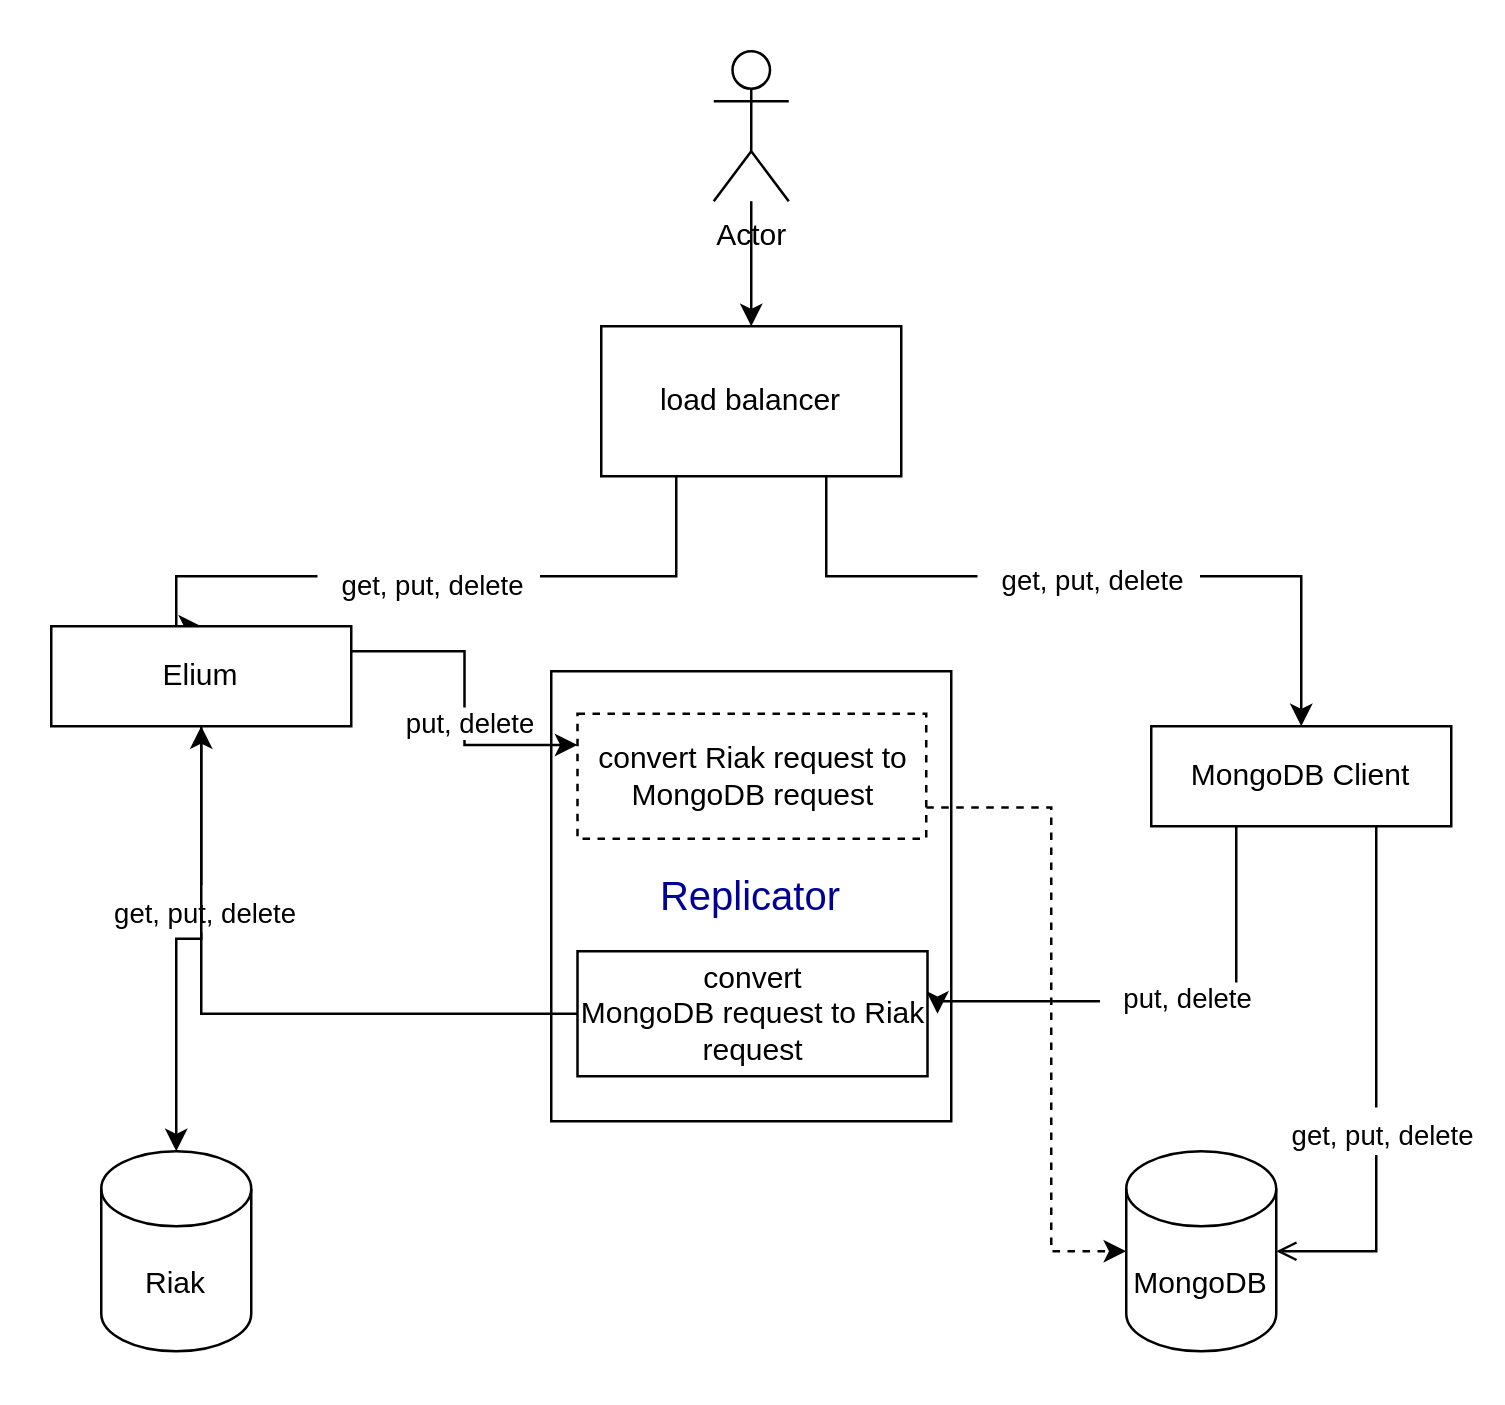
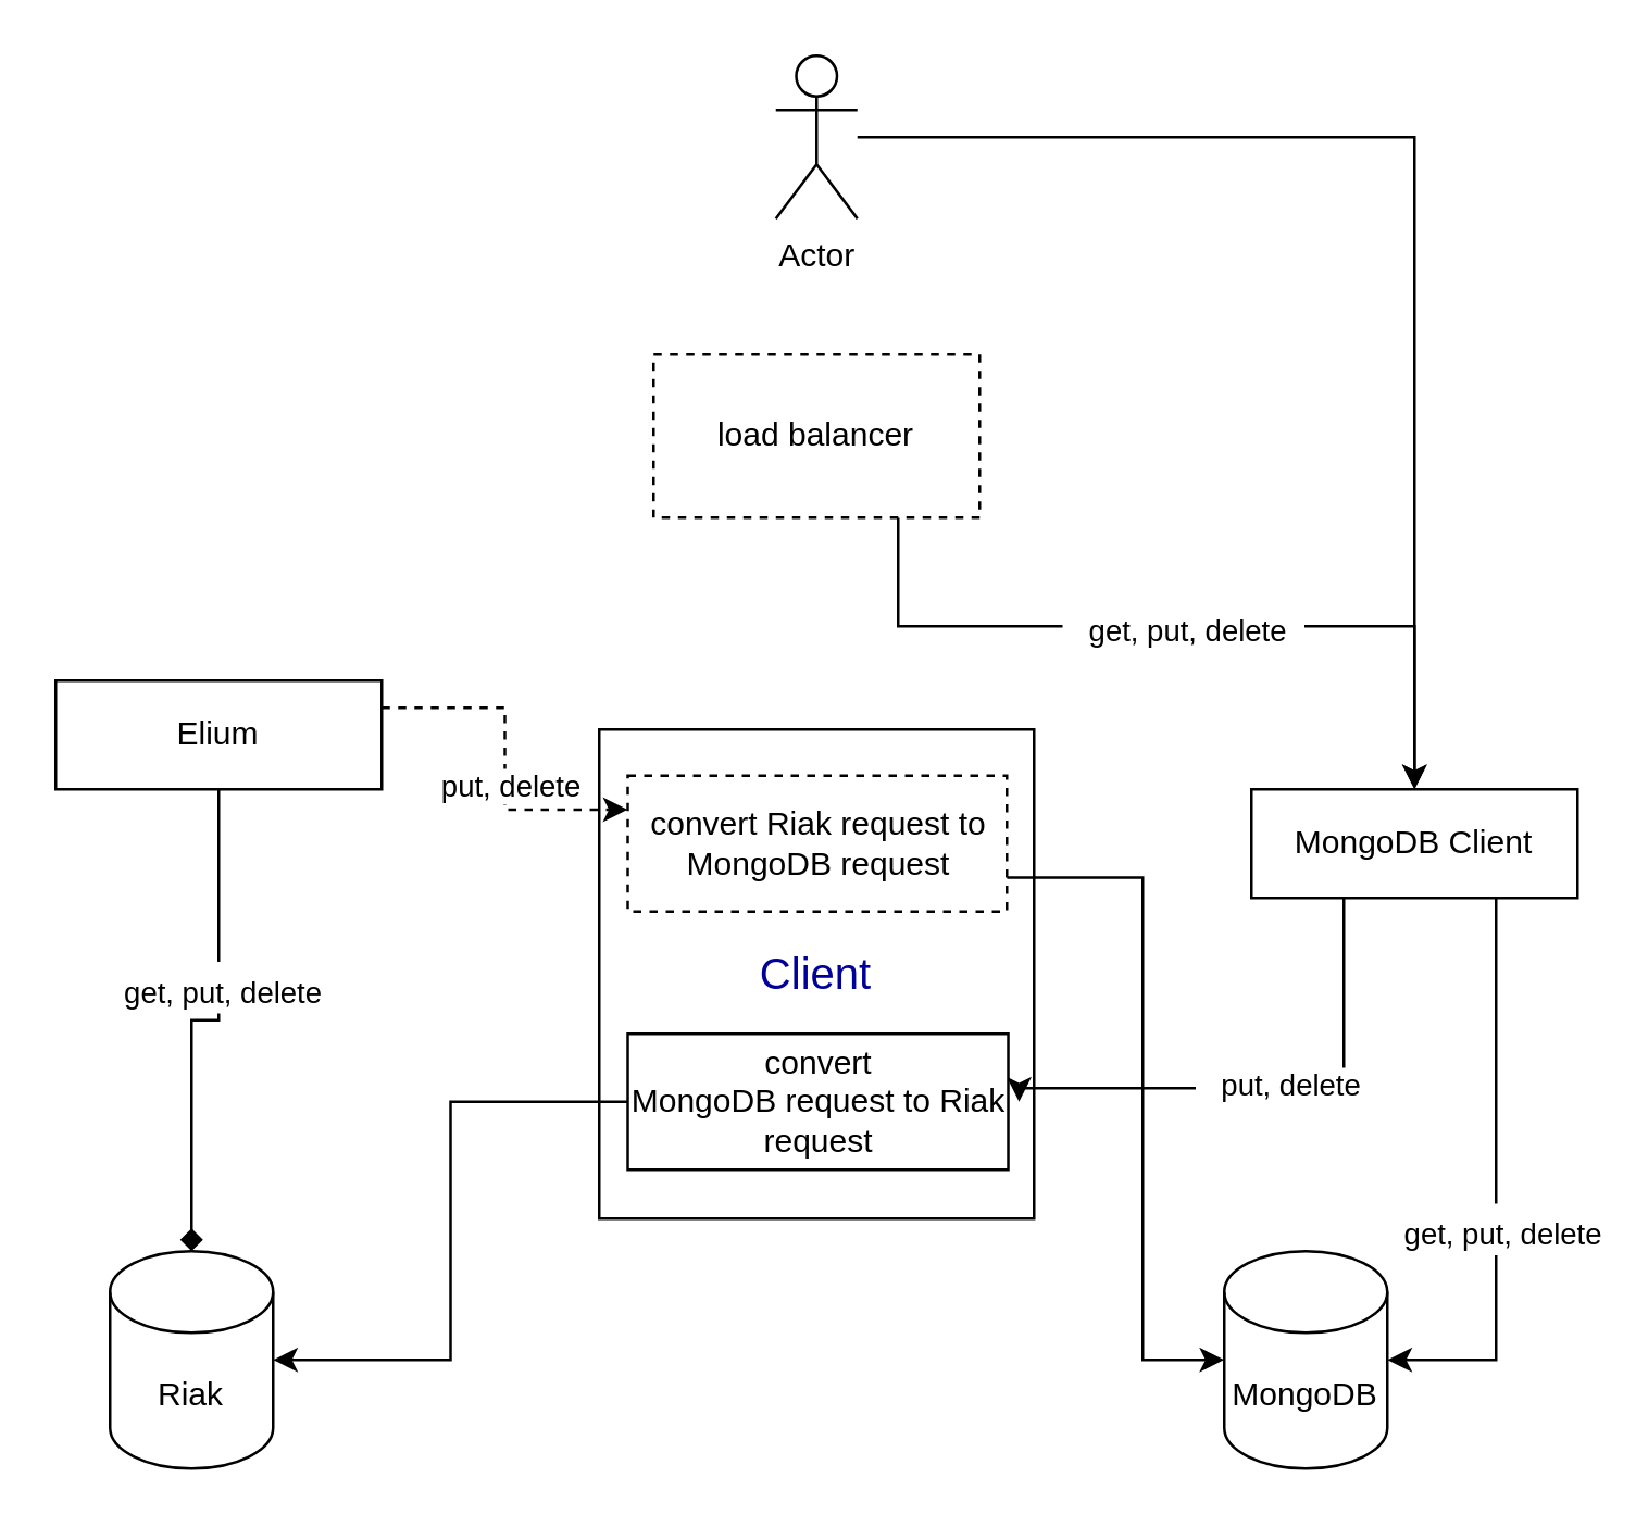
- <mxCell id="21" value="" style="edgeStyle=orthogonalEdgeStyle;rounded=0;orthogonalLoop=1;jettySize=auto;html=1;" parent="1" source="22" target="6" edge="1"><mxGeometry relative="1" as="geometry" /></mxCell>
+ <mxCell id="21" value="" style="edgeStyle=orthogonalEdgeStyle;rounded=0;orthogonalLoop=1;jettySize=auto;html=1;" parent="1" source="22" target="16" edge="1"><mxGeometry relative="1" as="geometry" /></mxCell>
- <mxCell id="6" value="load balancer" style="rounded=0;whiteSpace=wrap;html=1;" parent="1" vertex="1"><mxGeometry x="240" y="130" width="120" height="60" as="geometry" /></mxCell>
+ <mxCell id="6" value="load balancer" style="rounded=0;whiteSpace=wrap;html=1;dashed=1;" parent="1" vertex="1"><mxGeometry x="240" y="130" width="120" height="60" as="geometry" /></mxCell>
- <mxCell id="4" style="edgeStyle=orthogonalEdgeStyle;rounded=0;orthogonalLoop=1;jettySize=auto;html=1;exitX=0.25;exitY=1;exitDx=0;exitDy=0;entryX=0.5;entryY=0;entryDx=0;entryDy=0;fontSize=16;fontColor=#000099;" parent="1" source="6" target="11" edge="1"><mxGeometry relative="1" as="geometry"><Array as="points"><mxPoint x="270" y="230" /><mxPoint x="70" y="230" /></Array></mxGeometry></mxCell>
- <mxCell id="5" value="&lt;span style=&quot;color: rgb(0, 0, 0); font-size: 11px;&quot;&gt;&amp;nbsp; &amp;nbsp;get, put, delete&amp;nbsp;&amp;nbsp;&lt;/span&gt;" style="edgeLabel;html=1;align=center;verticalAlign=middle;resizable=0;points=[];fontSize=16;fontColor=#000099;" parent="4" vertex="1" connectable="0"><mxGeometry x="0.04" y="1" relative="1" as="geometry"><mxPoint as="offset" /></mxGeometry></mxCell>
- <mxCell id="9" style="edgeStyle=orthogonalEdgeStyle;rounded=0;orthogonalLoop=1;jettySize=auto;html=1;exitX=1;exitY=0.25;exitDx=0;exitDy=0;entryX=0;entryY=0.25;entryDx=0;entryDy=0;" parent="1" source="11" target="20" edge="1"><mxGeometry relative="1" as="geometry" /></mxCell>
+ <mxCell id="9" style="edgeStyle=orthogonalEdgeStyle;rounded=0;orthogonalLoop=1;jettySize=auto;html=1;exitX=1;exitY=0.25;exitDx=0;exitDy=0;entryX=0;entryY=0.25;entryDx=0;entryDy=0;dashed=1;" parent="1" source="11" target="20" edge="1"><mxGeometry relative="1" as="geometry" /></mxCell>
- <mxCell id="19" style="edgeStyle=orthogonalEdgeStyle;rounded=0;orthogonalLoop=1;jettySize=auto;html=1;exitX=1;exitY=0.75;exitDx=0;exitDy=0;entryX=0;entryY=0.5;entryDx=0;entryDy=0;entryPerimeter=0;dashed=1;" parent="1" source="20" target="18" edge="1"><mxGeometry relative="1" as="geometry"><Array as="points"><mxPoint x="420" y="323" /><mxPoint x="420" y="500" /></Array></mxGeometry></mxCell>
+ <mxCell id="19" style="edgeStyle=orthogonalEdgeStyle;rounded=0;orthogonalLoop=1;jettySize=auto;html=1;exitX=1;exitY=0.75;exitDx=0;exitDy=0;entryX=0;entryY=0.5;entryDx=0;entryDy=0;entryPerimeter=0;" parent="1" source="20" target="18" edge="1"><mxGeometry relative="1" as="geometry"><Array as="points"><mxPoint x="420" y="323" /><mxPoint x="420" y="500" /></Array></mxGeometry></mxCell>
- <mxCell id="25" value="&lt;font color=&quot;#000099&quot; style=&quot;font-size: 16px;&quot;&gt;Replicator&lt;/font&gt;" style="rounded=0;whiteSpace=wrap;html=1;fillColor=none;" parent="1" vertex="1"><mxGeometry x="220" y="268" width="160" height="180" as="geometry" /></mxCell>
+ <mxCell id="25" value="&lt;font color=&quot;#000099&quot; style=&quot;font-size: 16px;&quot;&gt;Client&lt;/font&gt;" style="rounded=0;whiteSpace=wrap;html=1;fillColor=none;" parent="1" vertex="1"><mxGeometry x="220" y="268" width="160" height="180" as="geometry" /></mxCell>
- <mxCell id="23" style="edgeStyle=orthogonalEdgeStyle;rounded=0;orthogonalLoop=1;jettySize=auto;html=1;exitX=0;exitY=0.5;exitDx=0;exitDy=0;" parent="1" source="24" target="11" edge="1"><mxGeometry relative="1" as="geometry" /></mxCell>
+ <mxCell id="23" style="edgeStyle=orthogonalEdgeStyle;rounded=0;orthogonalLoop=1;jettySize=auto;html=1;exitX=0;exitY=0.5;exitDx=0;exitDy=0;entryX=1;entryY=0.5;entryDx=0;entryDy=0;entryPerimeter=0;" parent="1" source="24" target="17" edge="1"><mxGeometry relative="1" as="geometry" /></mxCell>
- <mxCell id="7" style="edgeStyle=orthogonalEdgeStyle;rounded=0;orthogonalLoop=1;jettySize=auto;html=1;exitX=0.5;exitY=1;exitDx=0;exitDy=0;entryX=0.5;entryY=0;entryDx=0;entryDy=0;entryPerimeter=0;" parent="1" source="11" target="17" edge="1"><mxGeometry relative="1" as="geometry" /></mxCell>
+ <mxCell id="7" style="edgeStyle=orthogonalEdgeStyle;rounded=0;orthogonalLoop=1;jettySize=auto;html=1;exitX=0.5;exitY=1;exitDx=0;exitDy=0;entryX=0.5;entryY=0;entryDx=0;entryDy=0;entryPerimeter=0;endArrow=diamond;" parent="1" source="11" target="17" edge="1"><mxGeometry relative="1" as="geometry" /></mxCell>
- <mxCell id="14" style="edgeStyle=orthogonalEdgeStyle;rounded=0;orthogonalLoop=1;jettySize=auto;html=1;exitX=0.75;exitY=1;exitDx=0;exitDy=0;entryX=1;entryY=0.5;entryDx=0;entryDy=0;entryPerimeter=0;fontSize=16;fontColor=#000099;endArrow=open;" parent="1" source="16" target="18" edge="1"><mxGeometry relative="1" as="geometry" /></mxCell>
+ <mxCell id="14" style="edgeStyle=orthogonalEdgeStyle;rounded=0;orthogonalLoop=1;jettySize=auto;html=1;exitX=0.75;exitY=1;exitDx=0;exitDy=0;entryX=1;entryY=0.5;entryDx=0;entryDy=0;entryPerimeter=0;fontSize=16;fontColor=#000099;" parent="1" source="16" target="18" edge="1"><mxGeometry relative="1" as="geometry" /></mxCell>
